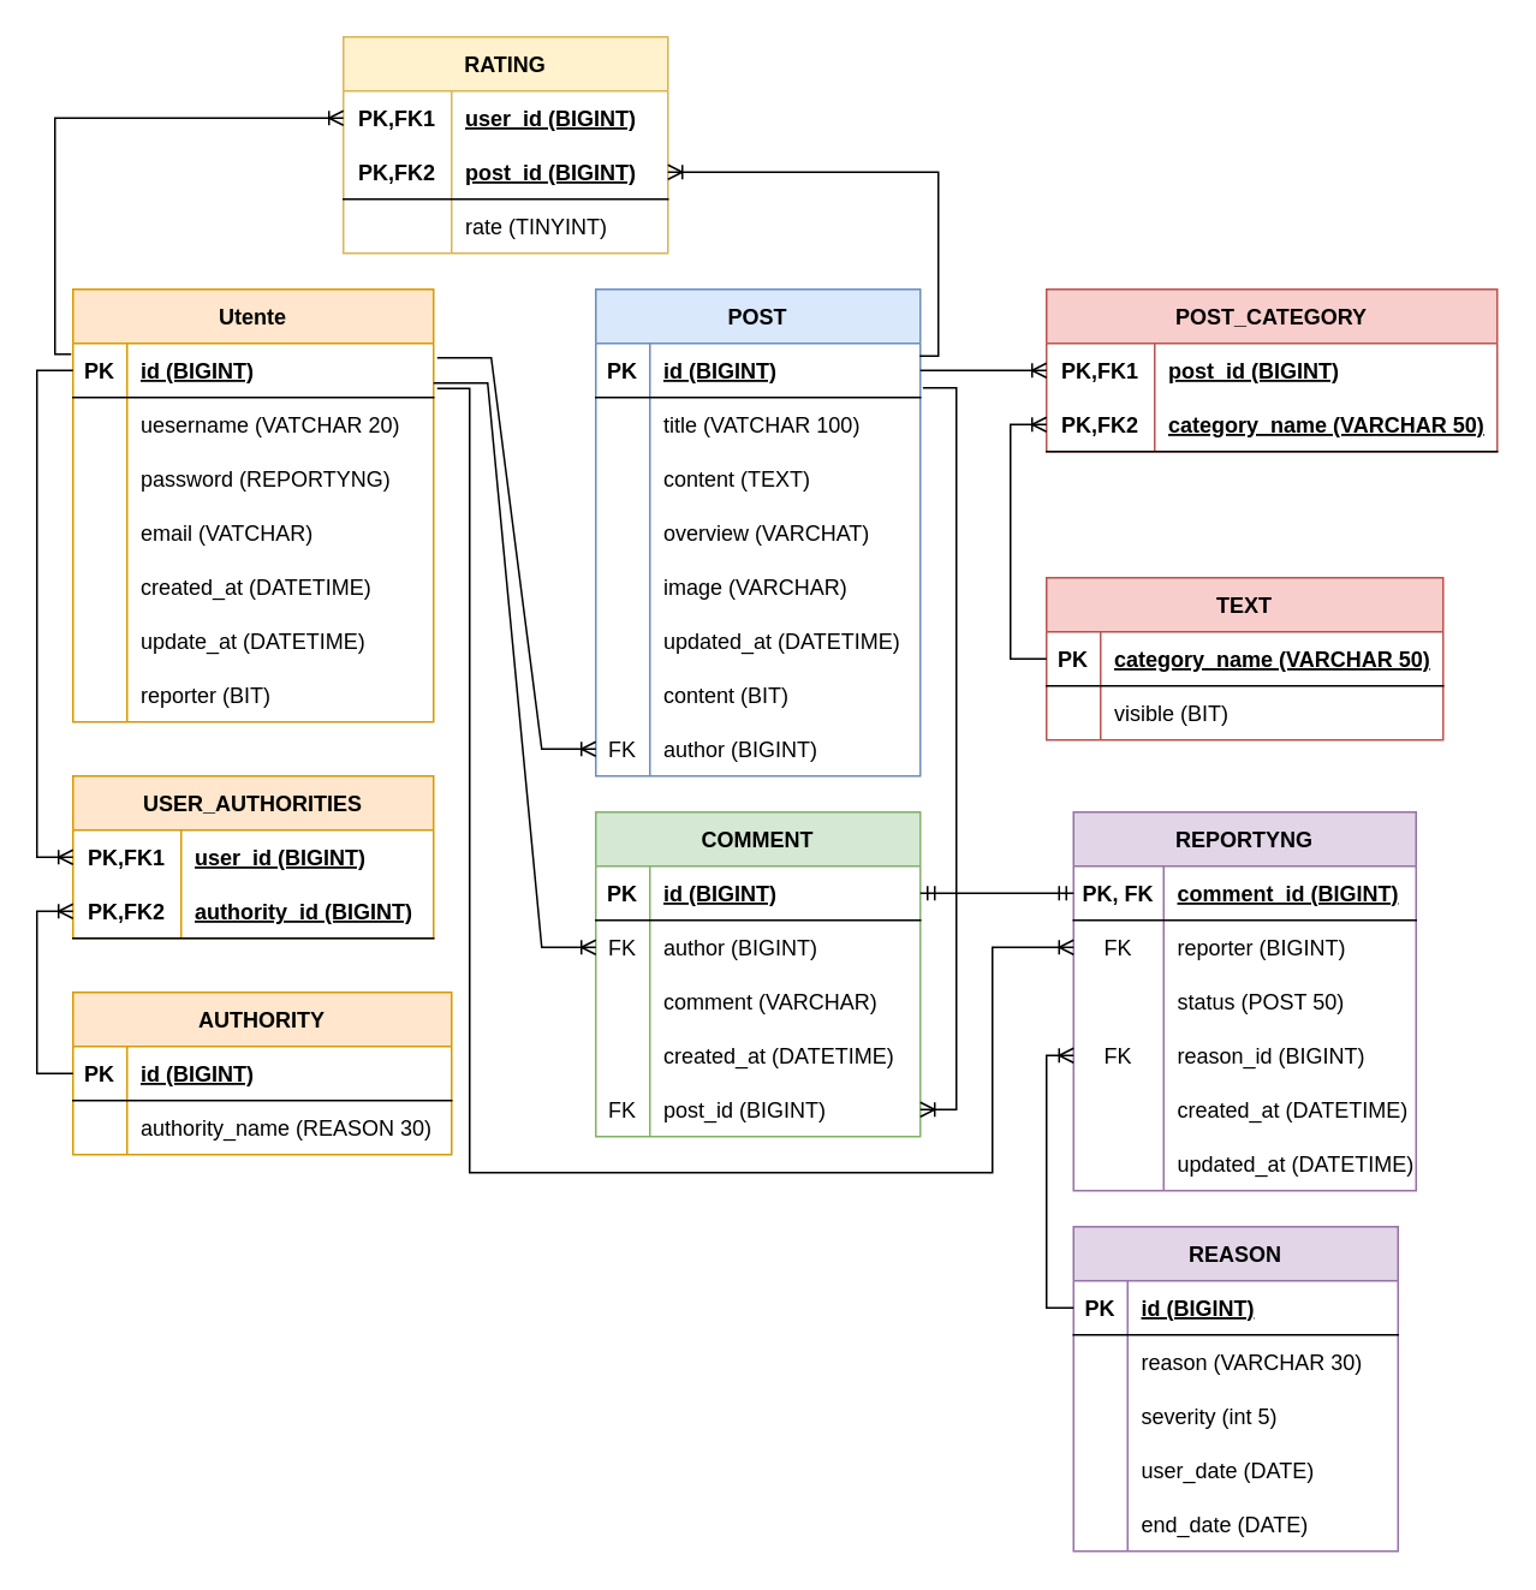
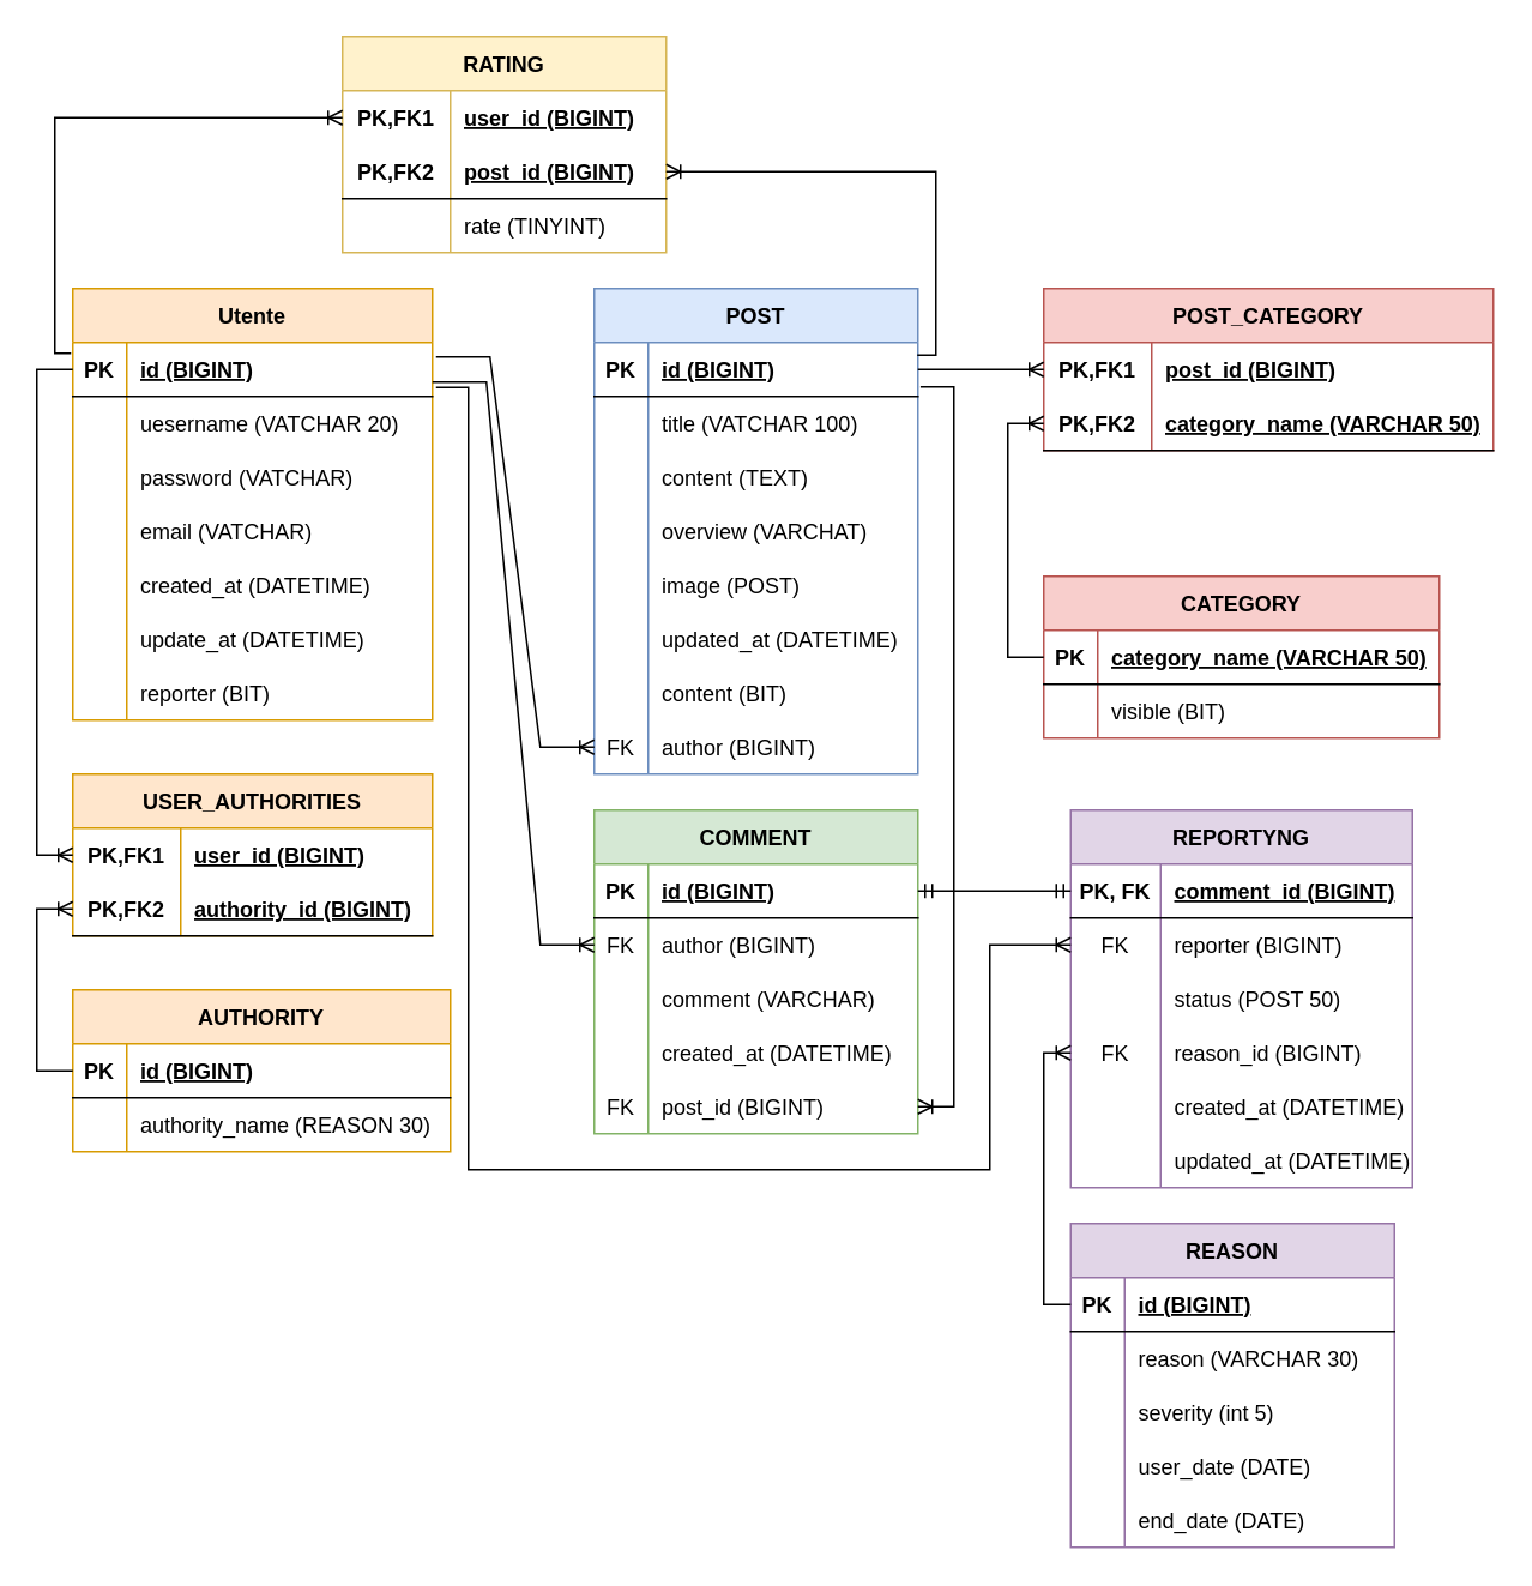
- <mxCell id="11" value="password  (REPORTYNG)" style="shape=partialRectangle;connectable=0;fillColor=none;top=0;left=0;bottom=0;right=0;align=left;spacingLeft=6;overflow=hidden;" parent="9" vertex="1"><mxGeometry x="30" width="170" height="30" as="geometry"><mxRectangle width="170" height="30" as="alternateBounds" /></mxGeometry></mxCell>
+ <mxCell id="11" value="password  (VATCHAR)" style="shape=partialRectangle;connectable=0;fillColor=none;top=0;left=0;bottom=0;right=0;align=left;spacingLeft=6;overflow=hidden;" parent="9" vertex="1"><mxGeometry x="30" width="170" height="30" as="geometry"><mxRectangle width="170" height="30" as="alternateBounds" /></mxGeometry></mxCell>
- <mxCell id="53" value="image (VARCHAR)" style="shape=partialRectangle;connectable=0;fillColor=none;top=0;left=0;bottom=0;right=0;align=left;spacingLeft=6;overflow=hidden;" parent="51" vertex="1"><mxGeometry x="30" width="150" height="30" as="geometry"><mxRectangle width="150" height="30" as="alternateBounds" /></mxGeometry></mxCell>
+ <mxCell id="53" value="image (POST)" style="shape=partialRectangle;connectable=0;fillColor=none;top=0;left=0;bottom=0;right=0;align=left;spacingLeft=6;overflow=hidden;" parent="51" vertex="1"><mxGeometry x="30" width="150" height="30" as="geometry"><mxRectangle width="150" height="30" as="alternateBounds" /></mxGeometry></mxCell>
- <mxCell id="84" value="TEXT" style="shape=table;startSize=30;container=1;collapsible=1;childLayout=tableLayout;fixedRows=1;rowLines=0;fontStyle=1;align=center;resizeLast=1;fillColor=#f8cecc;strokeColor=#b85450;" parent="1" vertex="1"><mxGeometry x="580" y="320" width="220" height="90" as="geometry" /></mxCell>
+ <mxCell id="84" value="CATEGORY" style="shape=table;startSize=30;container=1;collapsible=1;childLayout=tableLayout;fixedRows=1;rowLines=0;fontStyle=1;align=center;resizeLast=1;fillColor=#f8cecc;strokeColor=#b85450;" parent="1" vertex="1"><mxGeometry x="580" y="320" width="220" height="90" as="geometry" /></mxCell>
